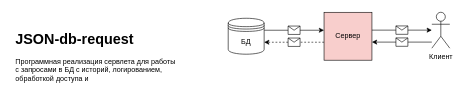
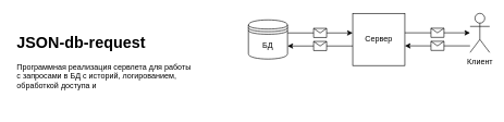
- <mxCell id="6" value="Сервер" style="whiteSpace=wrap;html=1;aspect=fixed;fillColor=#f8cecc;" parent="1" vertex="1"><mxGeometry x="540" y="20" width="80" height="80" as="geometry" /></mxCell>
+ <mxCell id="6" value="Сервер" style="whiteSpace=wrap;html=1;aspect=fixed;" parent="1" vertex="1"><mxGeometry x="540" y="20" width="80" height="80" as="geometry" /></mxCell>
- <mxCell id="7" value="" style="endArrow=classic;html=1;entryX=1;entryY=0.667;entryDx=0;entryDy=0;entryPerimeter=0;exitX=0;exitY=0.625;exitDx=0;exitDy=0;exitPerimeter=0;dashed=1;" parent="1" source="6" target="5" edge="1"><mxGeometry relative="1" as="geometry"><mxPoint x="510" y="80" as="sourcePoint" /><mxPoint x="460" y="70" as="targetPoint" /></mxGeometry></mxCell>
+ <mxCell id="7" value="" style="endArrow=classic;html=1;entryX=1;entryY=0.667;entryDx=0;entryDy=0;entryPerimeter=0;exitX=0;exitY=0.625;exitDx=0;exitDy=0;exitPerimeter=0;" parent="1" source="6" target="5" edge="1"><mxGeometry relative="1" as="geometry"><mxPoint x="510" y="80" as="sourcePoint" /><mxPoint x="460" y="70" as="targetPoint" /></mxGeometry></mxCell>
